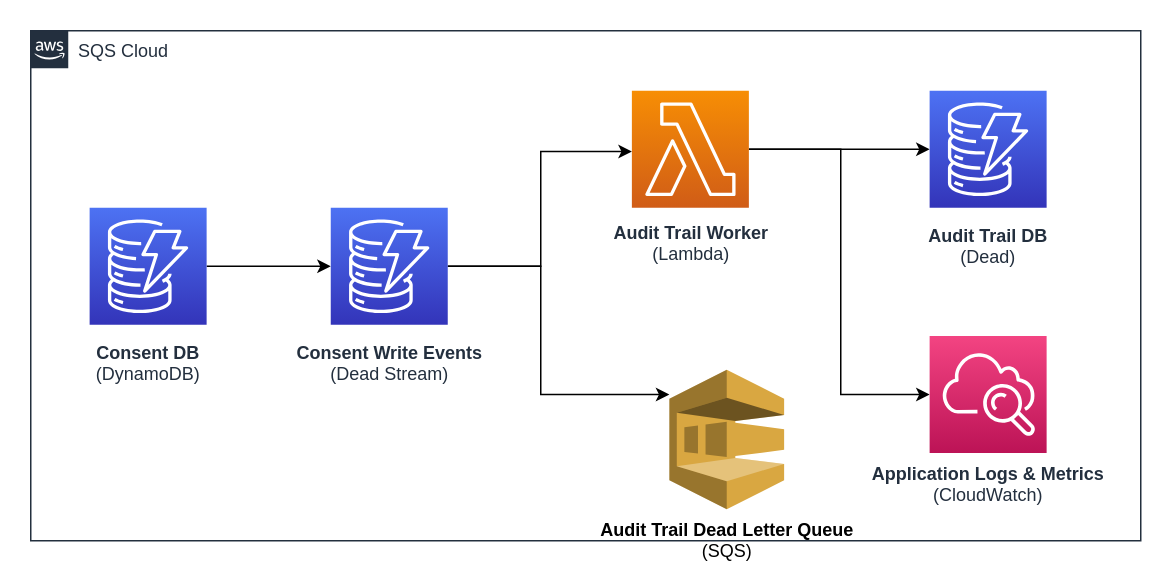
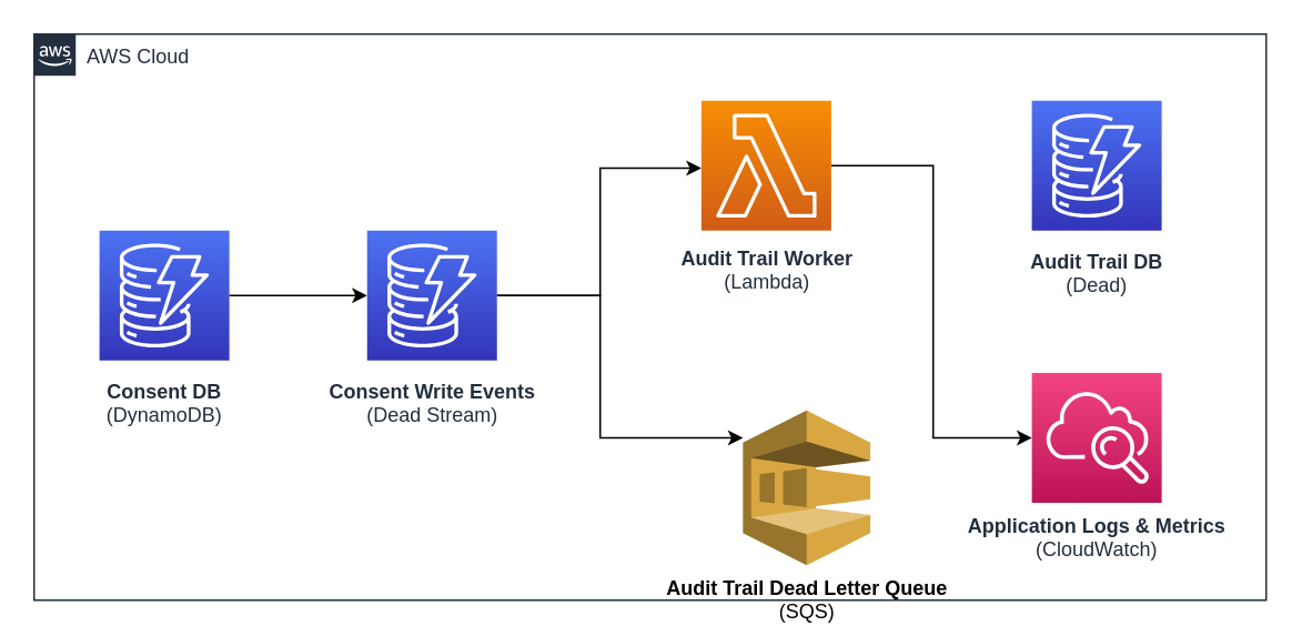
- <mxCell id="2" value="SQS Cloud" style="points=[[0,0],[0.25,0],[0.5,0],[0.75,0],[1,0],[1,0.25],[1,0.5],[1,0.75],[1,1],[0.75,1],[0.5,1],[0.25,1],[0,1],[0,0.75],[0,0.5],[0,0.25]];outlineConnect=0;gradientColor=none;html=1;whiteSpace=wrap;fontSize=12;fontStyle=0;container=1;pointerEvents=0;collapsible=0;recursiveResize=0;shape=mxgraph.aws4.group;grIcon=mxgraph.aws4.group_aws_cloud_alt;strokeColor=#232F3E;fillColor=none;verticalAlign=top;align=left;spacingLeft=30;fontColor=#232F3E;dashed=0;" parent="1" vertex="1"><mxGeometry x="20" y="20" width="740" height="340" as="geometry" /></mxCell>
+ <mxCell id="2" value="AWS Cloud" style="points=[[0,0],[0.25,0],[0.5,0],[0.75,0],[1,0],[1,0.25],[1,0.5],[1,0.75],[1,1],[0.75,1],[0.5,1],[0.25,1],[0,1],[0,0.75],[0,0.5],[0,0.25]];outlineConnect=0;gradientColor=none;html=1;whiteSpace=wrap;fontSize=12;fontStyle=0;container=1;pointerEvents=0;collapsible=0;recursiveResize=0;shape=mxgraph.aws4.group;grIcon=mxgraph.aws4.group_aws_cloud_alt;strokeColor=#232F3E;fillColor=none;verticalAlign=top;align=left;spacingLeft=30;fontColor=#232F3E;dashed=0;" parent="1" vertex="1"><mxGeometry x="20" y="20" width="740" height="340" as="geometry" /></mxCell>
- <mxCell id="4" style="edgeStyle=orthogonalEdgeStyle;rounded=0;orthogonalLoop=1;jettySize=auto;html=1;" edge="1" parent="2" source="5" target="12"><mxGeometry relative="1" as="geometry" /></mxCell>
